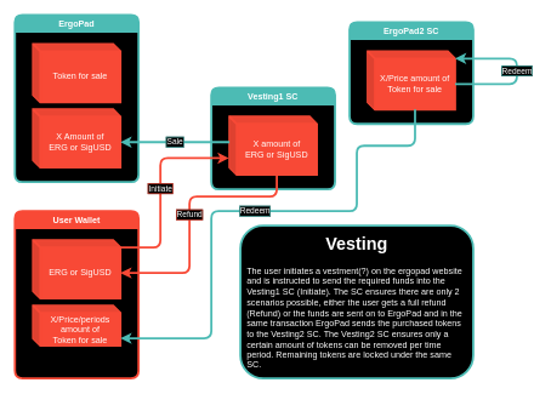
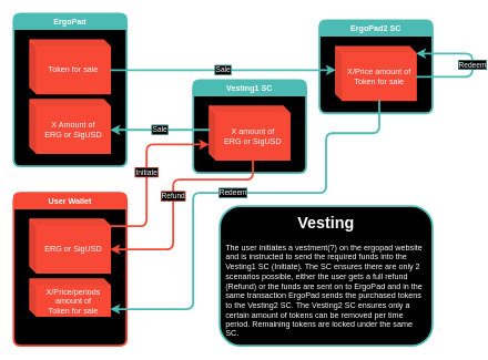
+ <mxCell id="17" value="Sale" style="edgeStyle=orthogonalEdgeStyle;rounded=1;orthogonalLoop=1;jettySize=auto;html=1;exitX=0;exitY=0;exitDx=120;exitDy=45;exitPerimeter=0;entryX=0;entryY=0;entryDx=0;entryDy=35;entryPerimeter=0;labelBackgroundColor=#000000;labelBorderColor=#4CBBB4;fontColor=#FFFFFF;strokeColor=#4CBBB4;strokeWidth=3;" edge="1" parent="1" source="6" target="15"><mxGeometry relative="1" as="geometry" /></mxCell>
